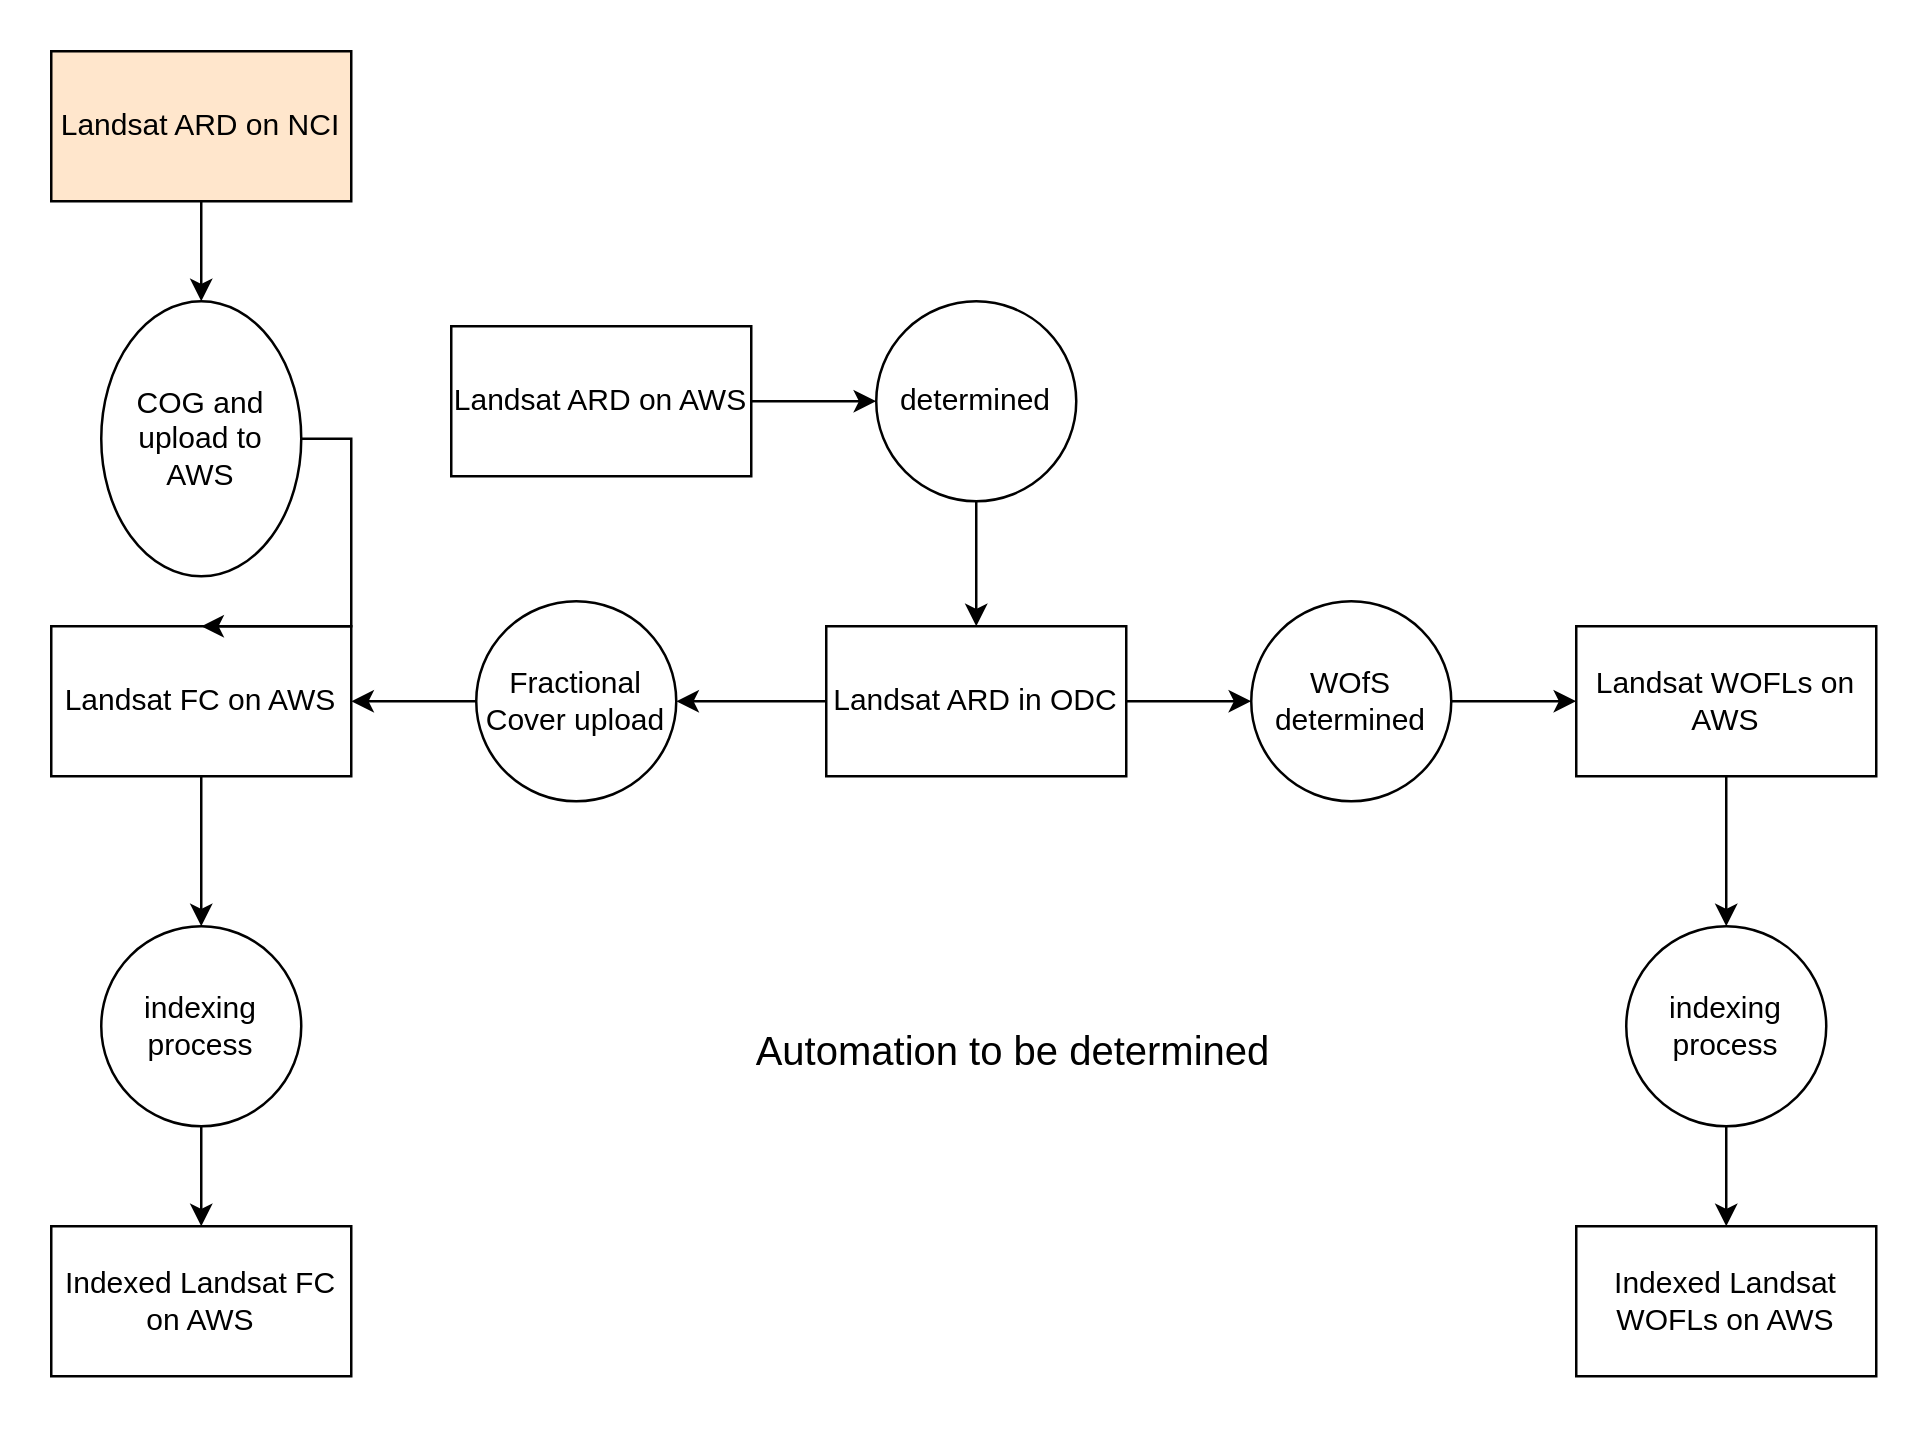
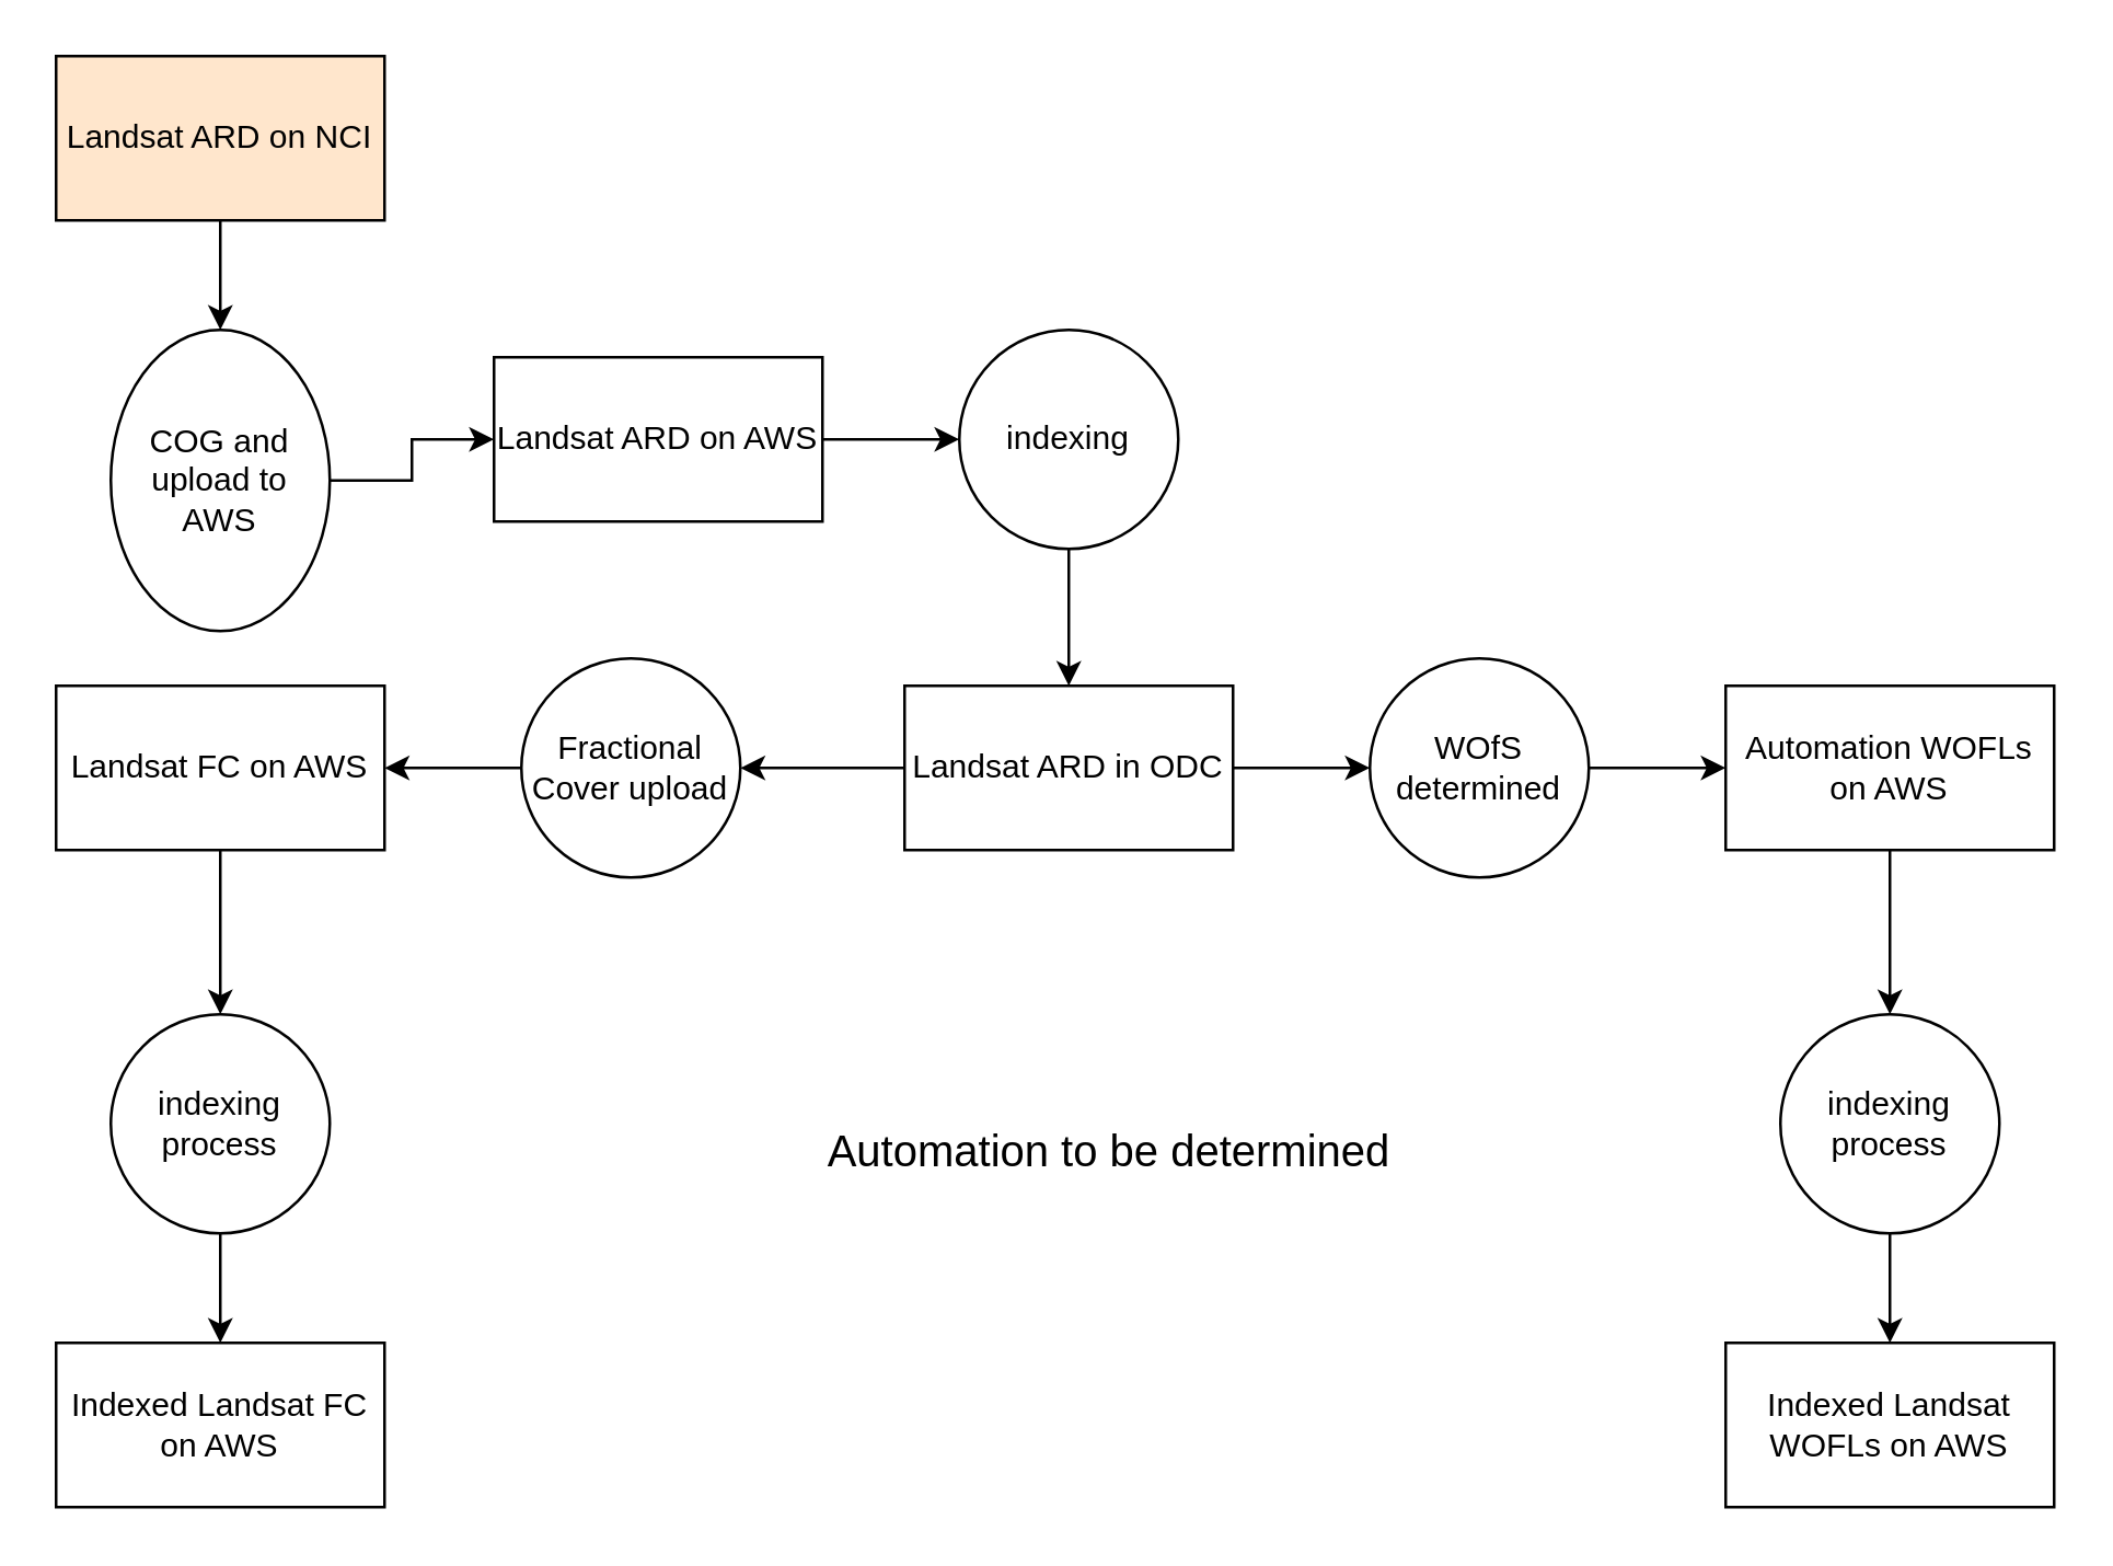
- <mxCell id="3" value="determined" style="ellipse;whiteSpace=wrap;html=1;aspect=fixed;" parent="1" vertex="1"><mxGeometry x="350" y="120" width="80" height="80" as="geometry" /></mxCell>
+ <mxCell id="3" value="indexing" style="ellipse;whiteSpace=wrap;html=1;aspect=fixed;" parent="1" vertex="1"><mxGeometry x="350" y="120" width="80" height="80" as="geometry" /></mxCell>
- <mxCell id="17" style="edgeStyle=orthogonalEdgeStyle;rounded=0;orthogonalLoop=1;jettySize=auto;html=1;exitX=1;exitY=0.5;exitDx=0;exitDy=0;" edge="1" parent="1" source="18" target="10"><mxGeometry relative="1" as="geometry" /></mxCell>
+ <mxCell id="17" style="edgeStyle=orthogonalEdgeStyle;rounded=0;orthogonalLoop=1;jettySize=auto;html=1;exitX=1;exitY=0.5;exitDx=0;exitDy=0;entryX=0;entryY=0.5;entryDx=0;entryDy=0;" edge="1" parent="1" source="18" target="19"><mxGeometry relative="1" as="geometry" /></mxCell>
- <mxCell id="6" value="Landsat WOFLs on AWS" style="rounded=0;whiteSpace=wrap;html=1;" parent="1" vertex="1"><mxGeometry x="630" y="250" width="120" height="60" as="geometry" /></mxCell>
+ <mxCell id="6" value="Automation WOFLs on AWS" style="rounded=0;whiteSpace=wrap;html=1;" parent="1" vertex="1"><mxGeometry x="630" y="250" width="120" height="60" as="geometry" /></mxCell>
